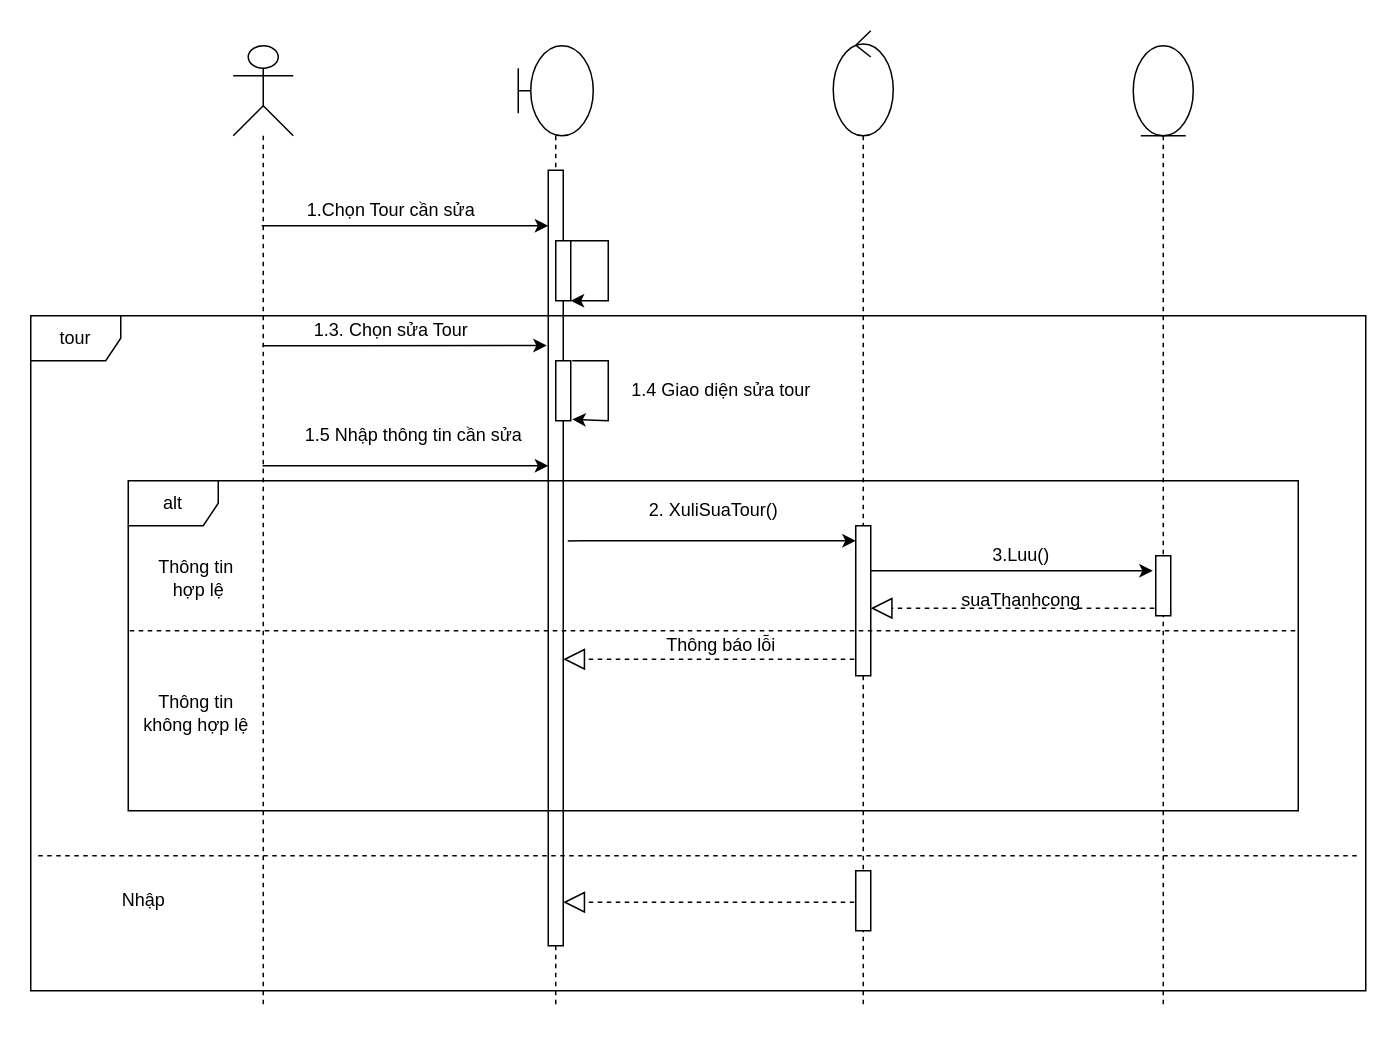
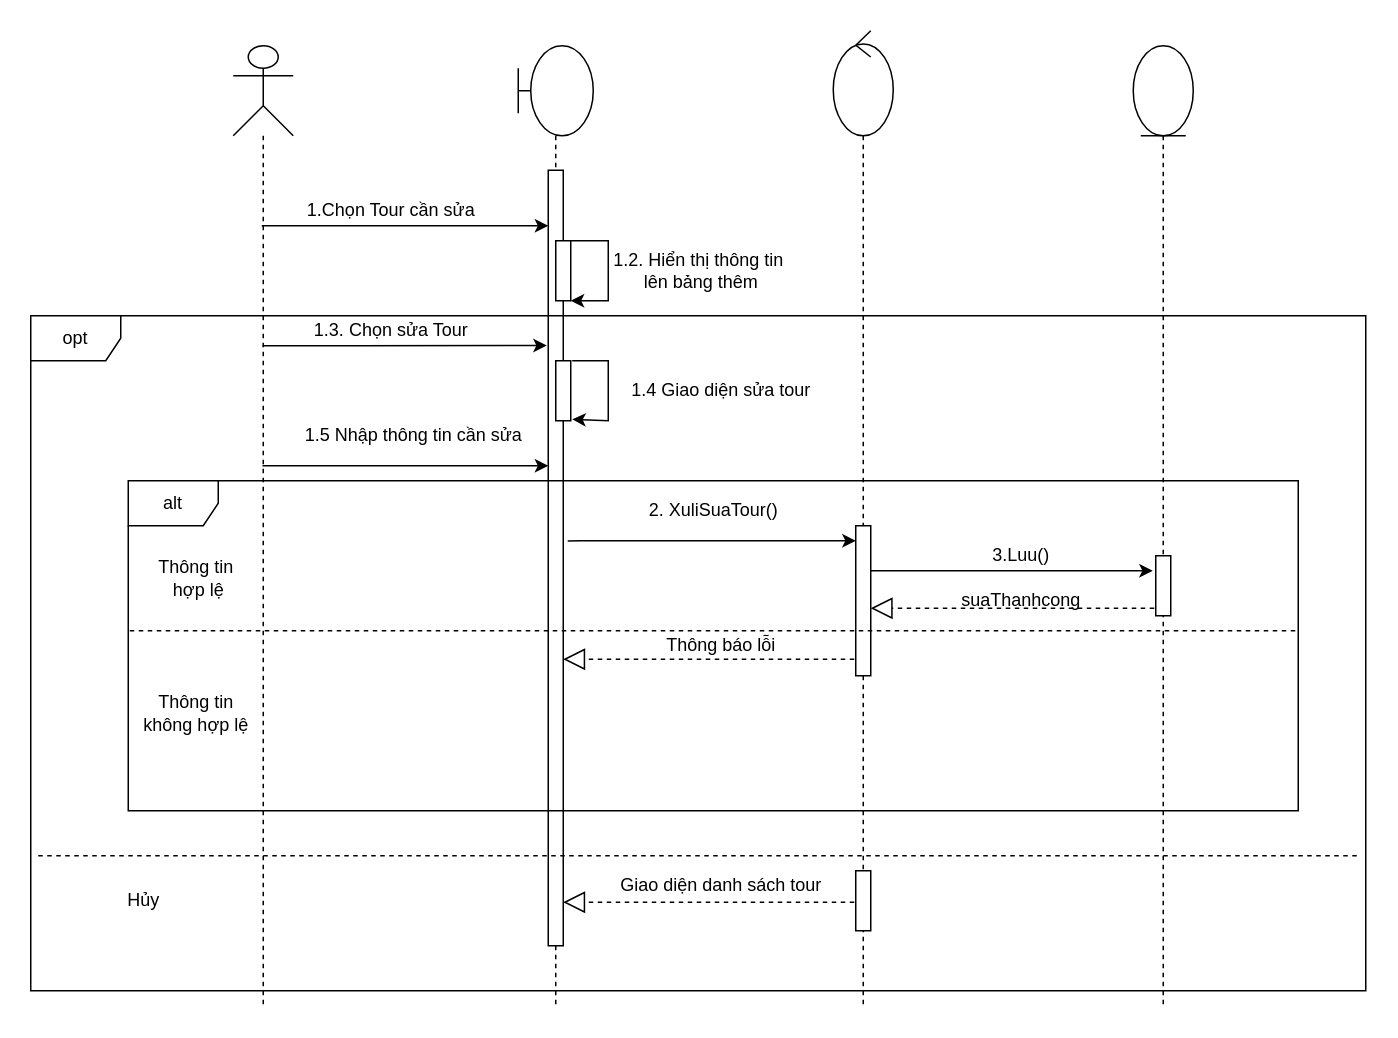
+ <mxCell id="14" value="1.2. Hiển thị thông tin&lt;br&gt;&amp;nbsp;lên bảng thêm" style="text;html=1;align=center;verticalAlign=middle;resizable=0;points=[];autosize=1;" vertex="1" parent="1"><mxGeometry x="400" y="165" width="130" height="30" as="geometry" /></mxCell>
- <mxCell id="34" value="tour" style="shape=umlFrame;whiteSpace=wrap;html=1;" vertex="1" parent="1"><mxGeometry x="20" y="210" width="890" height="450" as="geometry" /></mxCell>
+ <mxCell id="34" value="opt" style="shape=umlFrame;whiteSpace=wrap;html=1;" vertex="1" parent="1"><mxGeometry x="20" y="210" width="890" height="450" as="geometry" /></mxCell>
+ <mxCell id="36" value="Giao diện danh sách tour" style="text;html=1;align=center;verticalAlign=middle;resizable=0;points=[];autosize=1;" vertex="1" parent="1"><mxGeometry x="405" y="580" width="150" height="20" as="geometry" /></mxCell>
- <mxCell id="37" value="Nhập" style="text;html=1;align=center;verticalAlign=middle;resizable=0;points=[];autosize=1;" vertex="1" parent="1"><mxGeometry x="75" y="590" width="40" height="20" as="geometry" /></mxCell>
+ <mxCell id="37" value="Hủy" style="text;html=1;align=center;verticalAlign=middle;resizable=0;points=[];autosize=1;" vertex="1" parent="1"><mxGeometry x="75" y="590" width="40" height="20" as="geometry" /></mxCell>
